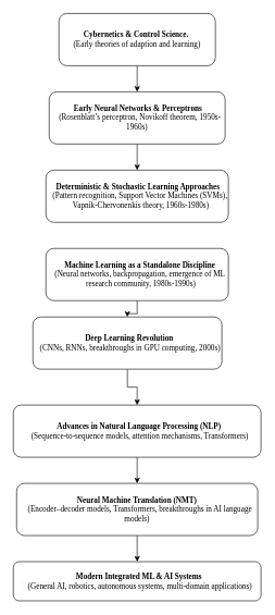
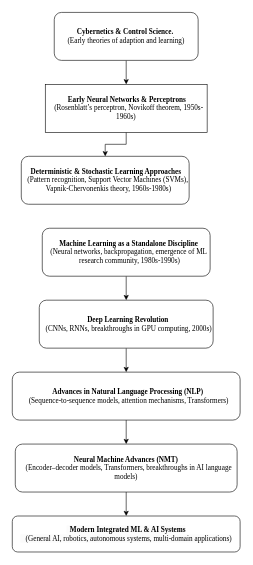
- <mxCell id="5" value="&lt;b&gt;&amp;nbsp;Early Neural Networks &amp;amp; Perceptrons&lt;/b&gt;&lt;br&gt;&amp;nbsp; &amp;nbsp;(Rosenblatt’s perceptron, Novikoff theorem, 1950s-1960s)" style="whiteSpace=wrap;html=1;rounded=1;fontFamily=Times New Roman;" parent="1" vertex="1"><mxGeometry x="75" y="140" width="270" height="80" as="geometry" /></mxCell>
+ <mxCell id="5" value="&lt;b&gt;&amp;nbsp;Early Neural Networks &amp;amp; Perceptrons&lt;/b&gt;&lt;br&gt;&amp;nbsp; &amp;nbsp;(Rosenblatt’s perceptron, Novikoff theorem, 1950s-1960s)" style="whiteSpace=wrap;html=1;fontFamily=Times New Roman;rounded=0;" parent="1" vertex="1"><mxGeometry x="75" y="140" width="270" height="80" as="geometry" /></mxCell>
- <mxCell id="6" value="&lt;span style=&quot;&quot;&gt;&lt;b&gt;&amp;nbsp;Deterministic &amp;amp; Stochastic Learning Approaches&lt;/b&gt;&lt;/span&gt;&lt;br style=&quot;padding: 0px; margin: 0px;&quot;&gt;&lt;span style=&quot;&quot;&gt;&amp;nbsp; &amp;nbsp;(Pattern recognition, Support Vector Machines (SVMs),&lt;/span&gt;&lt;br style=&quot;padding: 0px; margin: 0px;&quot;&gt;&lt;span style=&quot;&quot;&gt;&amp;nbsp; &amp;nbsp; Vapnik-Chervonenkis theory, 1960s-1980s)&lt;/span&gt;" style="whiteSpace=wrap;html=1;rounded=1;fontFamily=Times New Roman;" parent="1" vertex="1"><mxGeometry x="70" y="260" width="280" height="80" as="geometry" /></mxCell>
+ <mxCell id="6" value="&lt;span style=&quot;&quot;&gt;&lt;b&gt;&amp;nbsp;Deterministic &amp;amp; Stochastic Learning Approaches&lt;/b&gt;&lt;/span&gt;&lt;br style=&quot;padding: 0px; margin: 0px;&quot;&gt;&lt;span style=&quot;&quot;&gt;&amp;nbsp; &amp;nbsp;(Pattern recognition, Support Vector Machines (SVMs),&lt;/span&gt;&lt;br style=&quot;padding: 0px; margin: 0px;&quot;&gt;&lt;span style=&quot;&quot;&gt;&amp;nbsp; &amp;nbsp; Vapnik-Chervonenkis theory, 1960s-1980s)&lt;/span&gt;" style="whiteSpace=wrap;html=1;rounded=1;fontFamily=Times New Roman;" parent="1" vertex="1"><mxGeometry x="35" y="260" width="280" height="80" as="geometry" /></mxCell>
- <mxCell id="10" value="&amp;nbsp; &lt;b&gt;Deep Learning Revolution&lt;/b&gt;&lt;b&gt;&lt;br style=&quot;padding: 0px; margin: 0px;&quot;&gt;&lt;/b&gt;&amp;nbsp; &amp;nbsp;(CNNs, RNNs, breakthroughs in GPU computing, 2000s)" style="whiteSpace=wrap;html=1;rounded=1;fontFamily=Times New Roman;" parent="1" vertex="1"><mxGeometry x="50" y="485" width="290" height="80" as="geometry" /></mxCell>
+ <mxCell id="10" value="&amp;nbsp; &lt;b&gt;Deep Learning Revolution&lt;/b&gt;&lt;b&gt;&lt;br style=&quot;padding: 0px; margin: 0px;&quot;&gt;&lt;/b&gt;&amp;nbsp; &amp;nbsp;(CNNs, RNNs, breakthroughs in GPU computing, 2000s)" style="whiteSpace=wrap;html=1;rounded=1;fontFamily=Times New Roman;" parent="1" vertex="1"><mxGeometry x="65" y="500" width="290" height="80" as="geometry" /></mxCell>
- <mxCell id="14" value="&lt;span style=&quot;&quot;&gt;&lt;b&gt;Neural Machine Translation (NMT)&lt;/b&gt;&lt;/span&gt;&lt;br style=&quot;padding: 0px; margin: 0px;&quot;&gt;&lt;span style=&quot;&quot;&gt;&amp;nbsp; &amp;nbsp;(Encoder–decoder models, Transformers, breakthroughs in AI language models)&lt;/span&gt;" style="whiteSpace=wrap;html=1;rounded=1;fontFamily=Times New Roman;" parent="1" vertex="1"><mxGeometry x="25" y="740" width="370" height="80" as="geometry" /></mxCell>
+ <mxCell id="14" value="&lt;span style=&quot;&quot;&gt;&lt;b&gt;Neural Machine Advances (NMT)&lt;/b&gt;&lt;/span&gt;&lt;br style=&quot;padding: 0px; margin: 0px;&quot;&gt;&lt;span style=&quot;&quot;&gt;&amp;nbsp; &amp;nbsp;(Encoder–decoder models, Transformers, breakthroughs in AI language models)&lt;/span&gt;" style="whiteSpace=wrap;html=1;rounded=1;fontFamily=Times New Roman;" parent="1" vertex="1"><mxGeometry x="25" y="740" width="370" height="80" as="geometry" /></mxCell>
